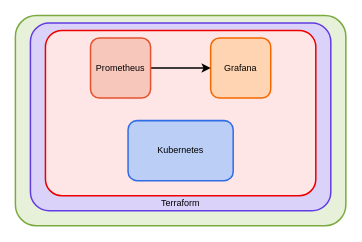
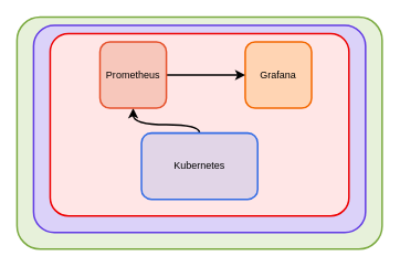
- <mxCell id="7" value="&lt;div&gt;Grafana&lt;/div&gt;" style="whiteSpace=wrap;html=1;aspect=fixed;rounded=1;strokeWidth=2;strokeColor=#F46800;fillColor=#ffd4b3;shadow=0;glass=0;sketch=0;" vertex="1" parent="1"><mxGeometry x="280" y="50" width="80" height="80" as="geometry" /></mxCell>
+ <mxCell id="7" value="&lt;div&gt;Grafana&lt;/div&gt;" style="whiteSpace=wrap;html=1;aspect=fixed;rounded=1;strokeWidth=2;strokeColor=#F46800;fillColor=#ffd4b3;shadow=0;glass=0;sketch=0;" vertex="1" parent="1"><mxGeometry x="295" y="50" width="80" height="80" as="geometry" /></mxCell>
+ <mxCell id="5" style="edgeStyle=orthogonalEdgeStyle;orthogonalLoop=1;jettySize=auto;html=1;exitX=0.5;exitY=0;exitDx=0;exitDy=0;entryX=0.5;entryY=1;entryDx=0;entryDy=0;strokeWidth=2;curved=1;" edge="1" parent="1" source="6" target="9"><mxGeometry relative="1" as="geometry"><Array as="points"><mxPoint x="240" y="150" /><mxPoint x="160" y="150" /></Array></mxGeometry></mxCell>
- <mxCell id="6" value="Kubernetes" style="whiteSpace=wrap;html=1;rounded=1;strokeWidth=2;strokeColor=#326CE5;fillColor=#bbcef6;" vertex="1" parent="1"><mxGeometry x="170" y="160" width="140" height="80" as="geometry" /></mxCell>
+ <mxCell id="6" value="Kubernetes" style="whiteSpace=wrap;html=1;rounded=1;strokeWidth=2;strokeColor=#326CE5;fillColor=#e1d5e7;" vertex="1" parent="1"><mxGeometry x="170" y="160" width="140" height="80" as="geometry" /></mxCell>
- <mxCell id="10" value="Terraform" style="text;html=1;strokeColor=none;fillColor=none;align=center;verticalAlign=middle;whiteSpace=wrap;rounded=0;shadow=0;glass=0;sketch=0;" vertex="1" parent="1"><mxGeometry x="220" y="260" width="40" height="20" as="geometry" /></mxCell>
